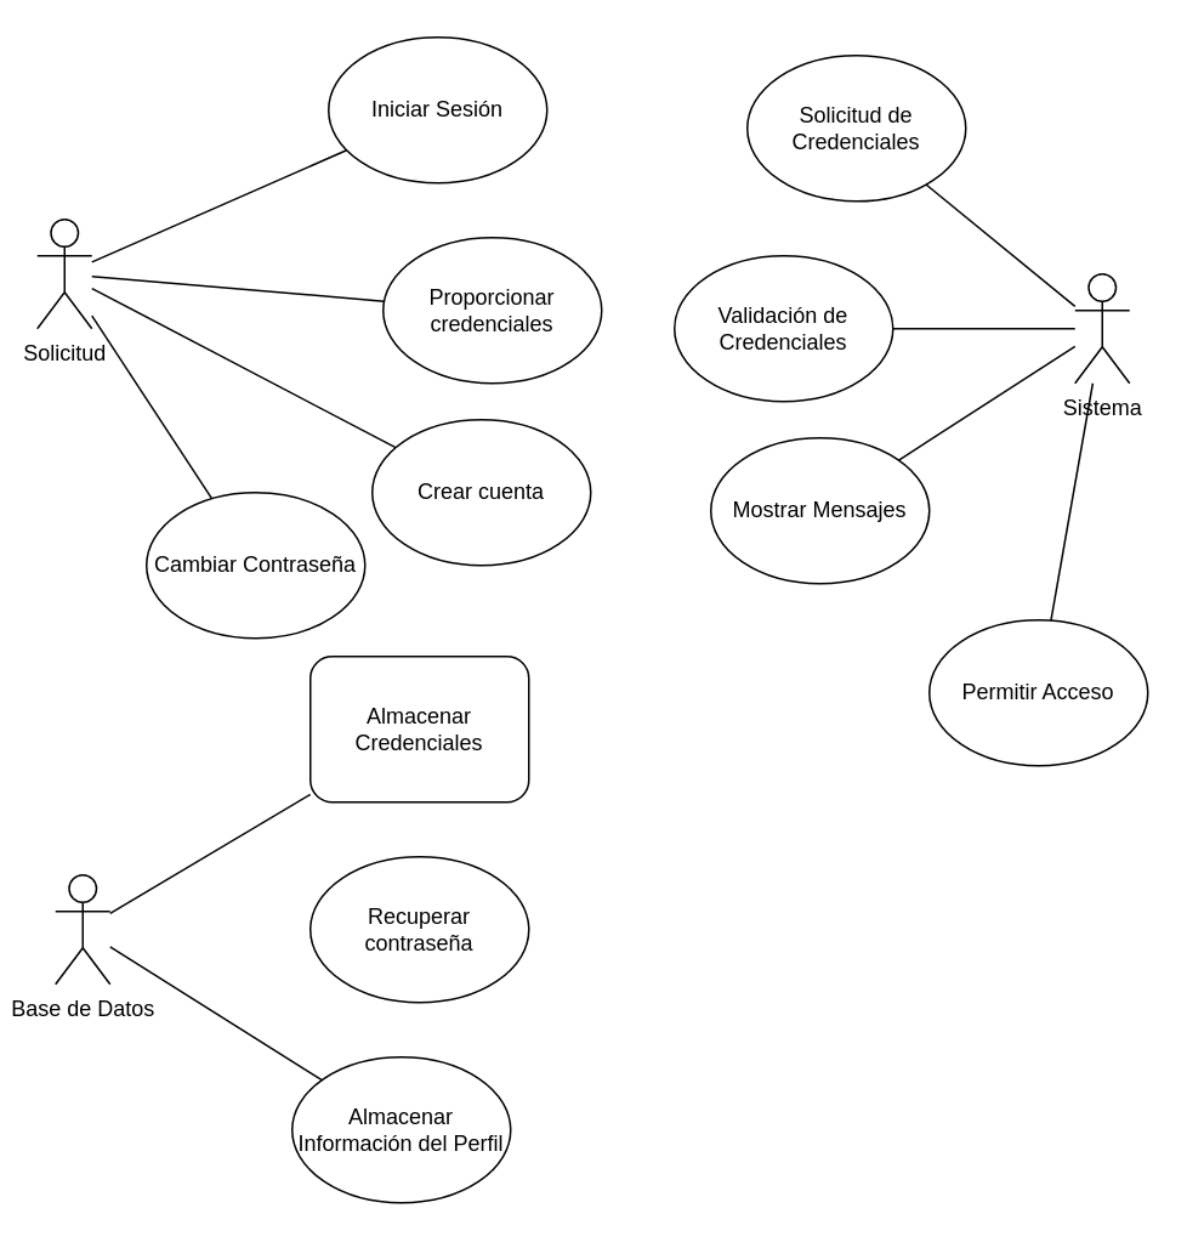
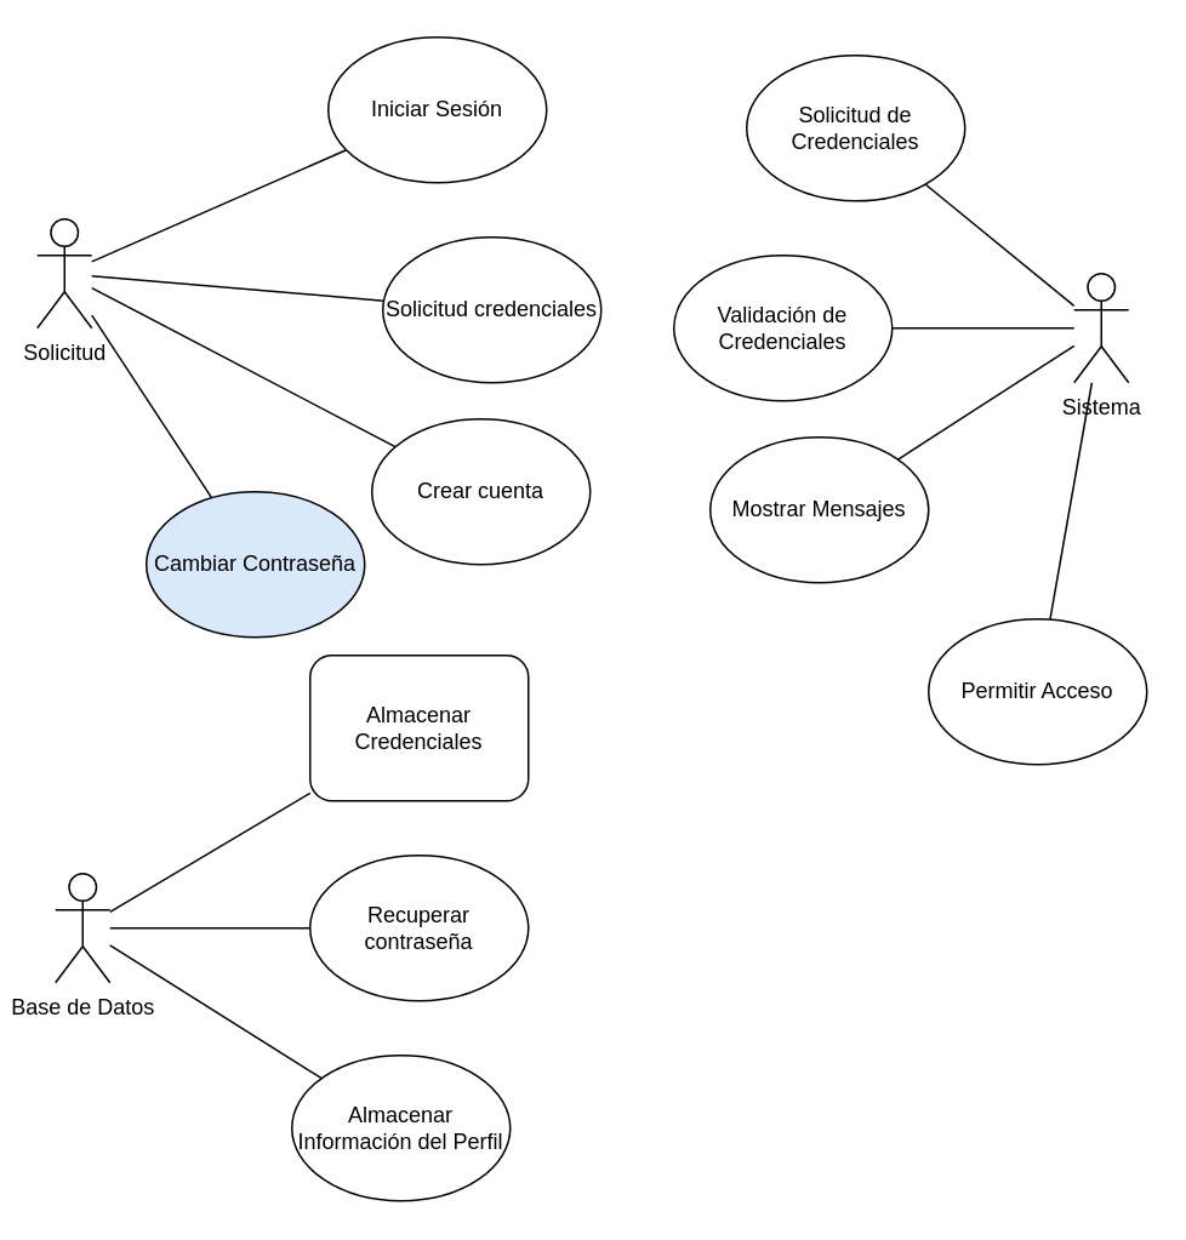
- <mxCell id="6" value="Proporcionar credenciales" style="ellipse;whiteSpace=wrap;html=1;" parent="1" vertex="1"><mxGeometry x="210" y="130" width="120" height="80" as="geometry" /></mxCell>
+ <mxCell id="6" value="Solicitud credenciales" style="ellipse;whiteSpace=wrap;html=1;" parent="1" vertex="1"><mxGeometry x="210" y="130" width="120" height="80" as="geometry" /></mxCell>
- <mxCell id="25" value="Cambiar Contraseña" style="ellipse;whiteSpace=wrap;html=1;" vertex="1" parent="1"><mxGeometry x="80" y="270" width="120" height="80" as="geometry" /></mxCell>
+ <mxCell id="25" value="Cambiar Contraseña" style="ellipse;whiteSpace=wrap;html=1;fillColor=#dae8fc;" vertex="1" parent="1"><mxGeometry x="80" y="270" width="120" height="80" as="geometry" /></mxCell>
+ <mxCell id="20" value="" style="endArrow=none;html=1;rounded=0;" edge="1" parent="1" source="16" target="19"><mxGeometry width="50" height="50" relative="1" as="geometry"><mxPoint x="300" y="370" as="sourcePoint" /><mxPoint x="350" y="320" as="targetPoint" /></mxGeometry></mxCell>
